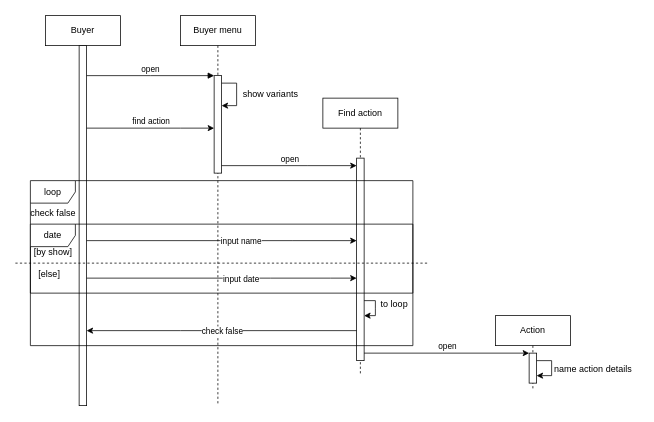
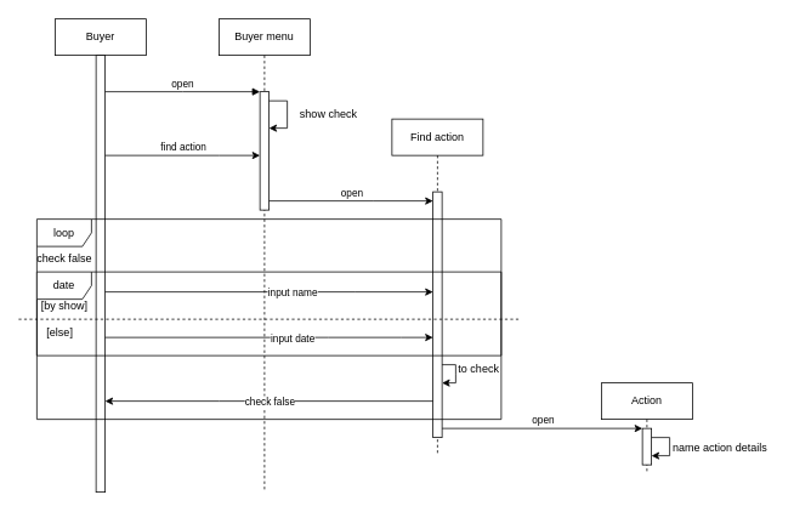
- <mxCell id="8" value="show variants" style="text;html=1;align=center;verticalAlign=middle;resizable=0;points=[];autosize=1;strokeColor=none;fillColor=none;" vertex="1" parent="1"><mxGeometry x="310" y="110" width="100" height="30" as="geometry" /></mxCell>
+ <mxCell id="8" value="show check" style="text;html=1;align=center;verticalAlign=middle;resizable=0;points=[];autosize=1;strokeColor=none;fillColor=none;" vertex="1" parent="1"><mxGeometry x="310" y="110" width="100" height="30" as="geometry" /></mxCell>
- <mxCell id="33" value="to loop" style="text;html=1;align=center;verticalAlign=middle;resizable=0;points=[];autosize=1;strokeColor=none;fillColor=none;" vertex="1" parent="1"><mxGeometry x="490" y="390" width="70" height="30" as="geometry" /></mxCell>
+ <mxCell id="33" value="to check" style="text;html=1;align=center;verticalAlign=middle;resizable=0;points=[];autosize=1;strokeColor=none;fillColor=none;" vertex="1" parent="1"><mxGeometry x="490" y="390" width="70" height="30" as="geometry" /></mxCell>
